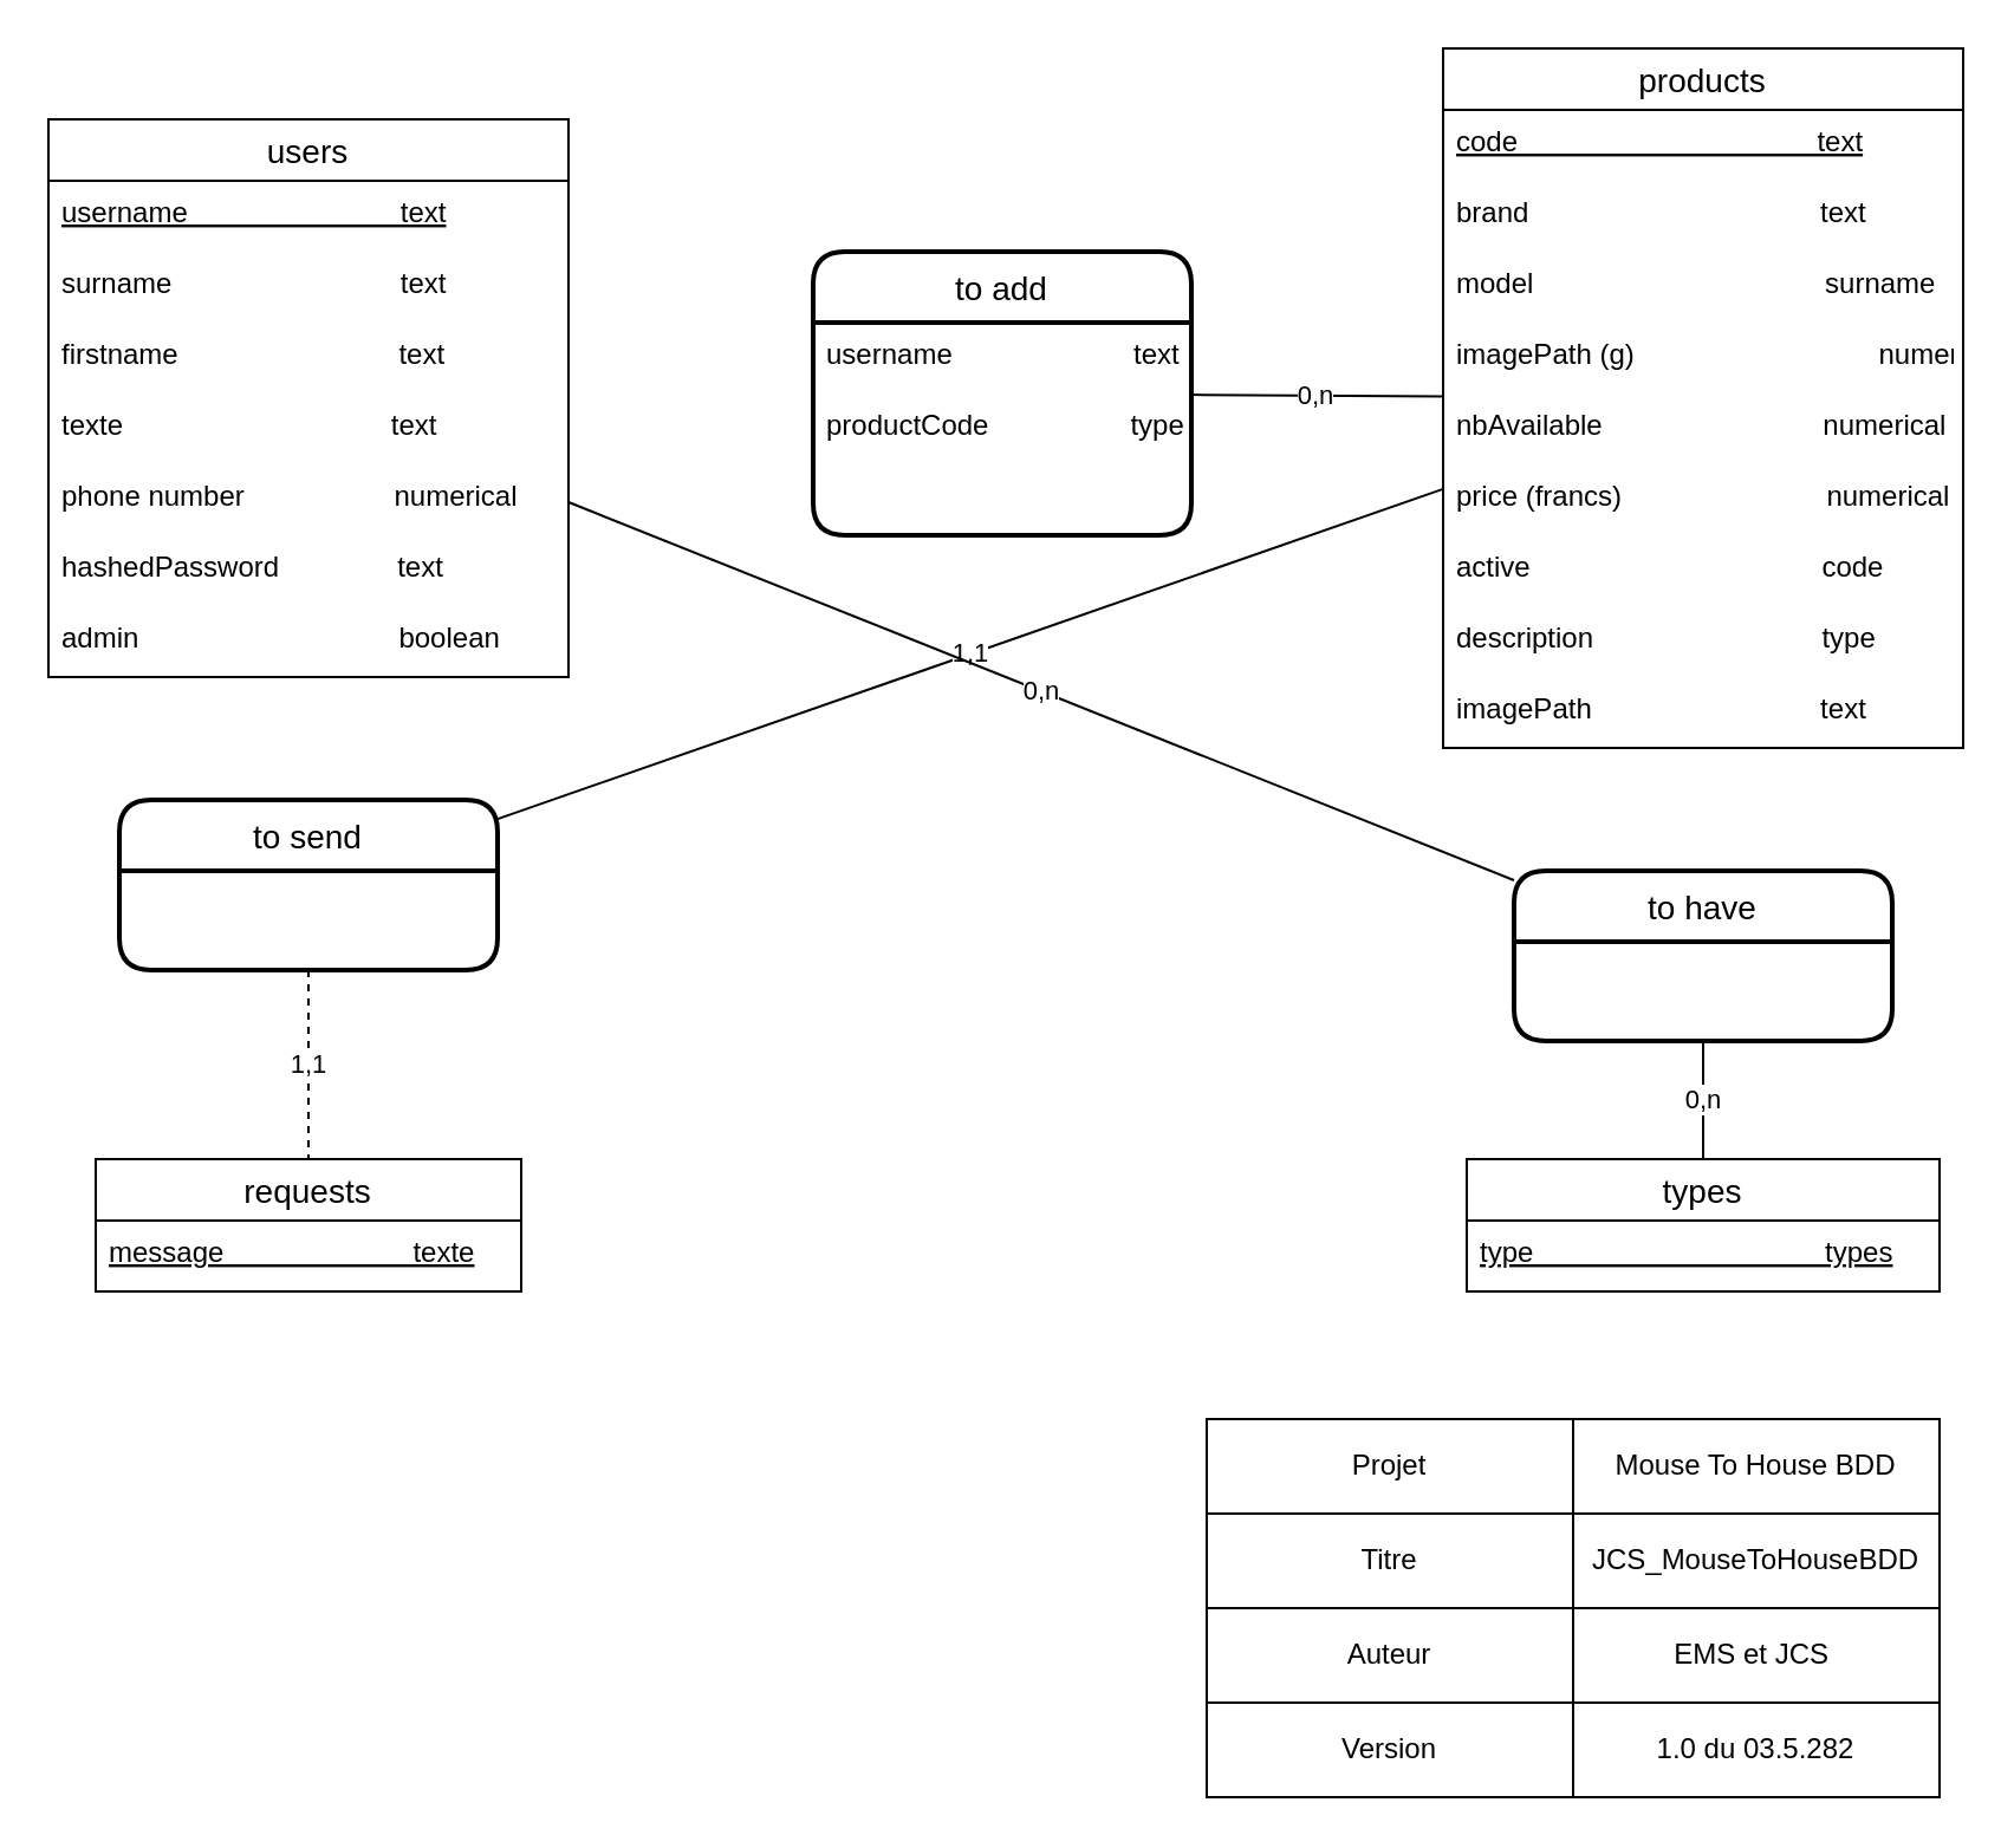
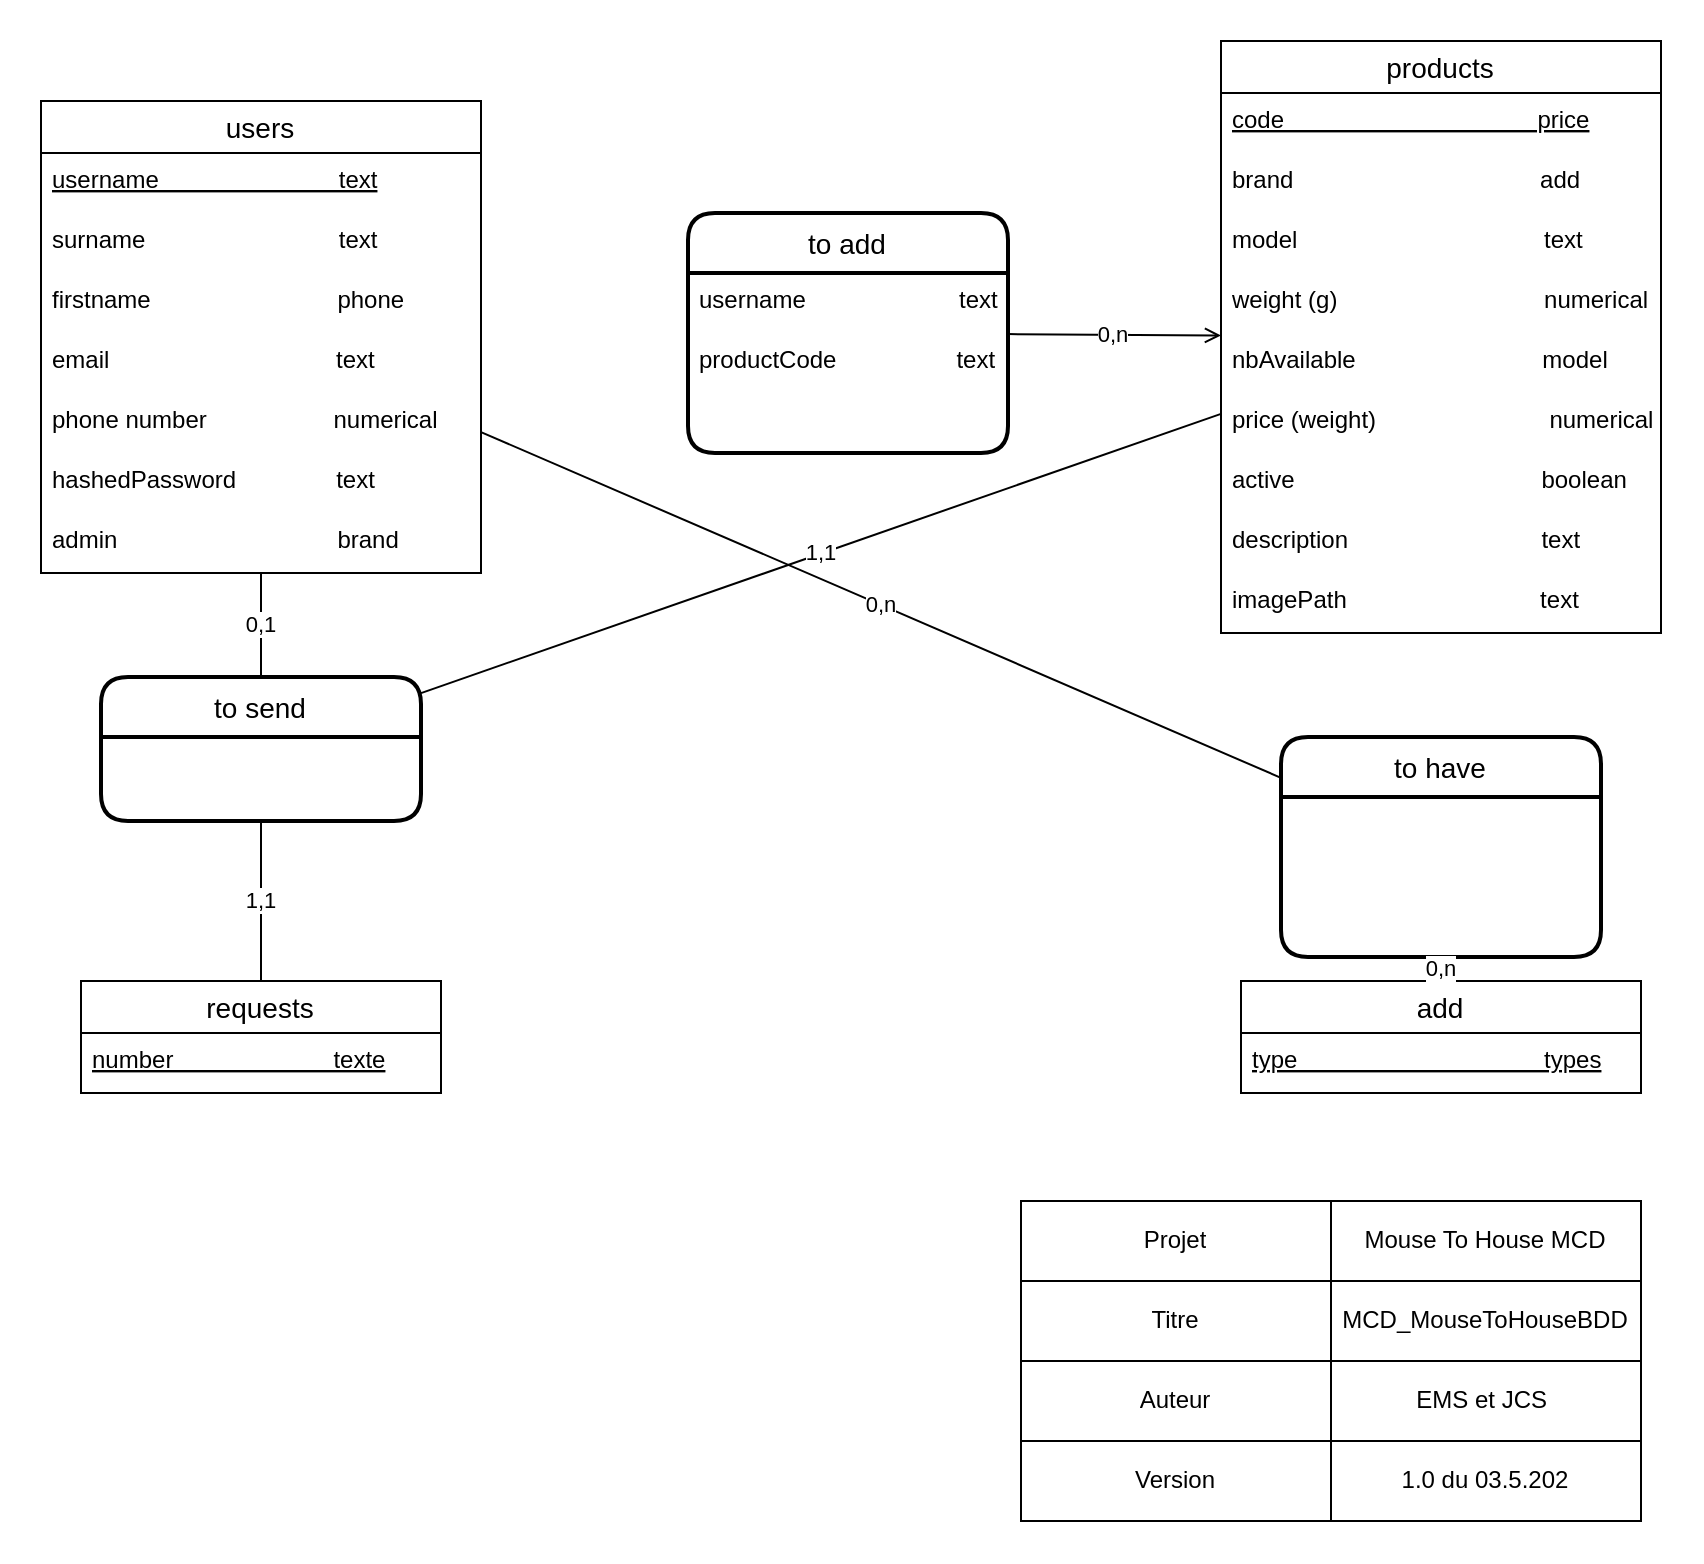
- <mxCell id="5" value="code                                      text" style="text;strokeColor=none;fillColor=none;spacingLeft=4;spacingRight=4;overflow=hidden;rotatable=0;points=[[0,0.5],[1,0.5]];portConstraint=eastwest;fontSize=12;fontStyle=4" parent="4" vertex="1"><mxGeometry y="26" width="220" height="30" as="geometry" /></mxCell>
+ <mxCell id="5" value="code                                      price" style="text;strokeColor=none;fillColor=none;spacingLeft=4;spacingRight=4;overflow=hidden;rotatable=0;points=[[0,0.5],[1,0.5]];portConstraint=eastwest;fontSize=12;fontStyle=4" parent="4" vertex="1"><mxGeometry y="26" width="220" height="30" as="geometry" /></mxCell>
- <mxCell id="6" value="brand                                     text" style="text;strokeColor=none;fillColor=none;spacingLeft=4;spacingRight=4;overflow=hidden;rotatable=0;points=[[0,0.5],[1,0.5]];portConstraint=eastwest;fontSize=12;" parent="4" vertex="1"><mxGeometry y="56" width="220" height="30" as="geometry" /></mxCell>
+ <mxCell id="6" value="brand                                     add" style="text;strokeColor=none;fillColor=none;spacingLeft=4;spacingRight=4;overflow=hidden;rotatable=0;points=[[0,0.5],[1,0.5]];portConstraint=eastwest;fontSize=12;" parent="4" vertex="1"><mxGeometry y="56" width="220" height="30" as="geometry" /></mxCell>
- <mxCell id="7" value="model                                     surname" style="text;strokeColor=none;fillColor=none;spacingLeft=4;spacingRight=4;overflow=hidden;rotatable=0;points=[[0,0.5],[1,0.5]];portConstraint=eastwest;fontSize=12;" parent="4" vertex="1"><mxGeometry y="86" width="220" height="30" as="geometry" /></mxCell>
+ <mxCell id="7" value="model                                     text" style="text;strokeColor=none;fillColor=none;spacingLeft=4;spacingRight=4;overflow=hidden;rotatable=0;points=[[0,0.5],[1,0.5]];portConstraint=eastwest;fontSize=12;" parent="4" vertex="1"><mxGeometry y="86" width="220" height="30" as="geometry" /></mxCell>
- <mxCell id="19" value="firstname                            text" style="text;strokeColor=none;fillColor=none;spacingLeft=4;spacingRight=4;overflow=hidden;rotatable=0;points=[[0,0.5],[1,0.5]];portConstraint=eastwest;fontSize=12;" parent="16" vertex="1"><mxGeometry y="86" width="220" height="30" as="geometry" /></mxCell>
+ <mxCell id="19" value="firstname                            phone" style="text;strokeColor=none;fillColor=none;spacingLeft=4;spacingRight=4;overflow=hidden;rotatable=0;points=[[0,0.5],[1,0.5]];portConstraint=eastwest;fontSize=12;" parent="16" vertex="1"><mxGeometry y="86" width="220" height="30" as="geometry" /></mxCell>
- <mxCell id="8" value="imagePath (g)                               numerical" style="text;strokeColor=none;fillColor=none;spacingLeft=4;spacingRight=4;overflow=hidden;rotatable=0;points=[[0,0.5],[1,0.5]];portConstraint=eastwest;fontSize=12;" parent="4" vertex="1"><mxGeometry y="116" width="220" height="30" as="geometry" /></mxCell>
+ <mxCell id="8" value="weight (g)                               numerical" style="text;strokeColor=none;fillColor=none;spacingLeft=4;spacingRight=4;overflow=hidden;rotatable=0;points=[[0,0.5],[1,0.5]];portConstraint=eastwest;fontSize=12;" parent="4" vertex="1"><mxGeometry y="116" width="220" height="30" as="geometry" /></mxCell>
- <mxCell id="34" value="0,n" style="endArrow=none;html=1;rounded=0;" parent="1" source="30" target="4" edge="1"><mxGeometry relative="1" as="geometry"><mxPoint x="350" y="330" as="sourcePoint" /><mxPoint x="510" y="330" as="targetPoint" /></mxGeometry></mxCell>
+ <mxCell id="34" value="0,n" style="endArrow=open;html=1;rounded=0;" parent="1" source="30" target="4" edge="1"><mxGeometry relative="1" as="geometry"><mxPoint x="350" y="330" as="sourcePoint" /><mxPoint x="510" y="330" as="targetPoint" /></mxGeometry></mxCell>
- <mxCell id="20" value="texte                                  text" style="text;strokeColor=none;fillColor=none;spacingLeft=4;spacingRight=4;overflow=hidden;rotatable=0;points=[[0,0.5],[1,0.5]];portConstraint=eastwest;fontSize=12;" parent="16" vertex="1"><mxGeometry y="116" width="220" height="30" as="geometry" /></mxCell>
+ <mxCell id="20" value="email                                  text" style="text;strokeColor=none;fillColor=none;spacingLeft=4;spacingRight=4;overflow=hidden;rotatable=0;points=[[0,0.5],[1,0.5]];portConstraint=eastwest;fontSize=12;" parent="16" vertex="1"><mxGeometry y="116" width="220" height="30" as="geometry" /></mxCell>
- <mxCell id="32" value="productCode                  type" style="text;strokeColor=none;fillColor=none;spacingLeft=4;spacingRight=4;overflow=hidden;rotatable=0;points=[[0,0.5],[1,0.5]];portConstraint=eastwest;fontSize=12;" parent="30" vertex="1"><mxGeometry y="60" width="160" height="60" as="geometry" /></mxCell>
+ <mxCell id="32" value="productCode                  text" style="text;strokeColor=none;fillColor=none;spacingLeft=4;spacingRight=4;overflow=hidden;rotatable=0;points=[[0,0.5],[1,0.5]];portConstraint=eastwest;fontSize=12;" parent="30" vertex="1"><mxGeometry y="60" width="160" height="60" as="geometry" /></mxCell>
- <mxCell id="9" value="nbAvailable                            numerical" style="text;strokeColor=none;fillColor=none;spacingLeft=4;spacingRight=4;overflow=hidden;rotatable=0;points=[[0,0.5],[1,0.5]];portConstraint=eastwest;fontSize=12;" parent="4" vertex="1"><mxGeometry y="146" width="220" height="30" as="geometry" /></mxCell>
+ <mxCell id="9" value="nbAvailable                            model" style="text;strokeColor=none;fillColor=none;spacingLeft=4;spacingRight=4;overflow=hidden;rotatable=0;points=[[0,0.5],[1,0.5]];portConstraint=eastwest;fontSize=12;" parent="4" vertex="1"><mxGeometry y="146" width="220" height="30" as="geometry" /></mxCell>
- <mxCell id="10" value="price (francs)                          numerical" style="text;strokeColor=none;fillColor=none;spacingLeft=4;spacingRight=4;overflow=hidden;rotatable=0;points=[[0,0.5],[1,0.5]];portConstraint=eastwest;fontSize=12;" parent="4" vertex="1"><mxGeometry y="176" width="220" height="30" as="geometry" /></mxCell>
+ <mxCell id="10" value="price (weight)                          numerical" style="text;strokeColor=none;fillColor=none;spacingLeft=4;spacingRight=4;overflow=hidden;rotatable=0;points=[[0,0.5],[1,0.5]];portConstraint=eastwest;fontSize=12;" parent="4" vertex="1"><mxGeometry y="176" width="220" height="30" as="geometry" /></mxCell>
- <mxCell id="11" value="active                                     code" style="text;strokeColor=none;fillColor=none;spacingLeft=4;spacingRight=4;overflow=hidden;rotatable=0;points=[[0,0.5],[1,0.5]];portConstraint=eastwest;fontSize=12;" parent="4" vertex="1"><mxGeometry y="206" width="220" height="30" as="geometry" /></mxCell>
+ <mxCell id="11" value="active                                     boolean" style="text;strokeColor=none;fillColor=none;spacingLeft=4;spacingRight=4;overflow=hidden;rotatable=0;points=[[0,0.5],[1,0.5]];portConstraint=eastwest;fontSize=12;" parent="4" vertex="1"><mxGeometry y="206" width="220" height="30" as="geometry" /></mxCell>
- <mxCell id="23" value="admin                                 boolean" style="text;strokeColor=none;fillColor=none;spacingLeft=4;spacingRight=4;overflow=hidden;rotatable=0;points=[[0,0.5],[1,0.5]];portConstraint=eastwest;fontSize=12;" parent="16" vertex="1"><mxGeometry y="206" width="220" height="30" as="geometry" /></mxCell>
+ <mxCell id="23" value="admin                                 brand" style="text;strokeColor=none;fillColor=none;spacingLeft=4;spacingRight=4;overflow=hidden;rotatable=0;points=[[0,0.5],[1,0.5]];portConstraint=eastwest;fontSize=12;" parent="16" vertex="1"><mxGeometry y="206" width="220" height="30" as="geometry" /></mxCell>
- <mxCell id="12" value="description                             type" style="text;strokeColor=none;fillColor=none;spacingLeft=4;spacingRight=4;overflow=hidden;rotatable=0;points=[[0,0.5],[1,0.5]];portConstraint=eastwest;fontSize=12;" parent="4" vertex="1"><mxGeometry y="236" width="220" height="30" as="geometry" /></mxCell>
+ <mxCell id="12" value="description                             text" style="text;strokeColor=none;fillColor=none;spacingLeft=4;spacingRight=4;overflow=hidden;rotatable=0;points=[[0,0.5],[1,0.5]];portConstraint=eastwest;fontSize=12;" parent="4" vertex="1"><mxGeometry y="236" width="220" height="30" as="geometry" /></mxCell>
+ <mxCell id="25" value="0,1" style="endArrow=none;html=1;rounded=0;" parent="1" source="16" target="24" edge="1"><mxGeometry relative="1" as="geometry"><mxPoint x="620" y="460" as="sourcePoint" /><mxPoint x="780" y="460" as="targetPoint" /></mxGeometry></mxCell>
- <mxCell id="27" value="to have" style="swimlane;childLayout=stackLayout;horizontal=1;startSize=30;horizontalStack=0;rounded=1;fontSize=14;fontStyle=0;strokeWidth=2;resizeParent=0;resizeLast=1;shadow=0;dashed=0;align=center;" parent="1" vertex="1"><mxGeometry x="640" y="368" width="160" height="72" as="geometry" /></mxCell>
+ <mxCell id="27" value="to have" style="swimlane;childLayout=stackLayout;horizontal=1;startSize=30;horizontalStack=0;rounded=1;fontSize=14;fontStyle=0;strokeWidth=2;resizeParent=0;resizeLast=1;shadow=0;dashed=0;align=center;" parent="1" vertex="1"><mxGeometry x="640" y="368" width="160" height="110" as="geometry" /></mxCell>
- <mxCell id="26" value="1,1" style="endArrow=none;html=1;rounded=0;dashed=1;" parent="1" source="24" target="14" edge="1"><mxGeometry relative="1" as="geometry"><mxPoint x="129.5" y="410" as="sourcePoint" /><mxPoint x="129.5" y="478" as="targetPoint" /></mxGeometry></mxCell>
+ <mxCell id="26" value="1,1" style="endArrow=none;html=1;rounded=0;" parent="1" source="24" target="14" edge="1"><mxGeometry relative="1" as="geometry"><mxPoint x="129.5" y="410" as="sourcePoint" /><mxPoint x="129.5" y="478" as="targetPoint" /></mxGeometry></mxCell>
- <mxCell id="2" value="types" style="swimlane;fontStyle=0;childLayout=stackLayout;horizontal=1;startSize=26;horizontalStack=0;resizeParent=1;resizeParentMax=0;resizeLast=0;collapsible=1;marginBottom=0;align=center;fontSize=14;" parent="1" vertex="1"><mxGeometry x="620" y="490" width="200" height="56" as="geometry" /></mxCell>
+ <mxCell id="2" value="add" style="swimlane;fontStyle=0;childLayout=stackLayout;horizontal=1;startSize=26;horizontalStack=0;resizeParent=1;resizeParentMax=0;resizeLast=0;collapsible=1;marginBottom=0;align=center;fontSize=14;" parent="1" vertex="1"><mxGeometry x="620" y="490" width="200" height="56" as="geometry" /></mxCell>
- <mxCell id="15" value="message                        texte" style="text;strokeColor=none;fillColor=none;spacingLeft=4;spacingRight=4;overflow=hidden;rotatable=0;points=[[0,0.5],[1,0.5]];portConstraint=eastwest;fontSize=12;fontStyle=4" parent="14" vertex="1"><mxGeometry y="26" width="180" height="30" as="geometry" /></mxCell>
+ <mxCell id="15" value="number                        texte" style="text;strokeColor=none;fillColor=none;spacingLeft=4;spacingRight=4;overflow=hidden;rotatable=0;points=[[0,0.5],[1,0.5]];portConstraint=eastwest;fontSize=12;fontStyle=4" parent="14" vertex="1"><mxGeometry y="26" width="180" height="30" as="geometry" /></mxCell>
- <mxCell id="38" value="Mouse To House BDD" style="shape=partialRectangle;html=1;whiteSpace=wrap;connectable=0;strokeColor=inherit;overflow=hidden;fillColor=none;top=0;left=0;bottom=0;right=0;pointerEvents=1;" parent="36" vertex="1"><mxGeometry x="155" width="155" height="40" as="geometry"><mxRectangle width="155" height="40" as="alternateBounds" /></mxGeometry></mxCell>
+ <mxCell id="38" value="Mouse To House MCD" style="shape=partialRectangle;html=1;whiteSpace=wrap;connectable=0;strokeColor=inherit;overflow=hidden;fillColor=none;top=0;left=0;bottom=0;right=0;pointerEvents=1;" parent="36" vertex="1"><mxGeometry x="155" width="155" height="40" as="geometry"><mxRectangle width="155" height="40" as="alternateBounds" /></mxGeometry></mxCell>
- <mxCell id="41" value="JCS_MouseToHouseBDD" style="shape=partialRectangle;html=1;whiteSpace=wrap;connectable=0;strokeColor=inherit;overflow=hidden;fillColor=none;top=0;left=0;bottom=0;right=0;pointerEvents=1;" parent="39" vertex="1"><mxGeometry x="155" width="155" height="40" as="geometry"><mxRectangle width="155" height="40" as="alternateBounds" /></mxGeometry></mxCell>
+ <mxCell id="41" value="MCD_MouseToHouseBDD" style="shape=partialRectangle;html=1;whiteSpace=wrap;connectable=0;strokeColor=inherit;overflow=hidden;fillColor=none;top=0;left=0;bottom=0;right=0;pointerEvents=1;" parent="39" vertex="1"><mxGeometry x="155" width="155" height="40" as="geometry"><mxRectangle width="155" height="40" as="alternateBounds" /></mxGeometry></mxCell>
- <mxCell id="47" value="1.0 du 03.5.282" style="shape=partialRectangle;html=1;whiteSpace=wrap;connectable=0;strokeColor=inherit;overflow=hidden;fillColor=none;top=0;left=0;bottom=0;right=0;pointerEvents=1;" parent="45" vertex="1"><mxGeometry x="155" width="155" height="40" as="geometry"><mxRectangle width="155" height="40" as="alternateBounds" /></mxGeometry></mxCell>
+ <mxCell id="47" value="1.0 du 03.5.202" style="shape=partialRectangle;html=1;whiteSpace=wrap;connectable=0;strokeColor=inherit;overflow=hidden;fillColor=none;top=0;left=0;bottom=0;right=0;pointerEvents=1;" parent="45" vertex="1"><mxGeometry x="155" width="155" height="40" as="geometry"><mxRectangle width="155" height="40" as="alternateBounds" /></mxGeometry></mxCell>
